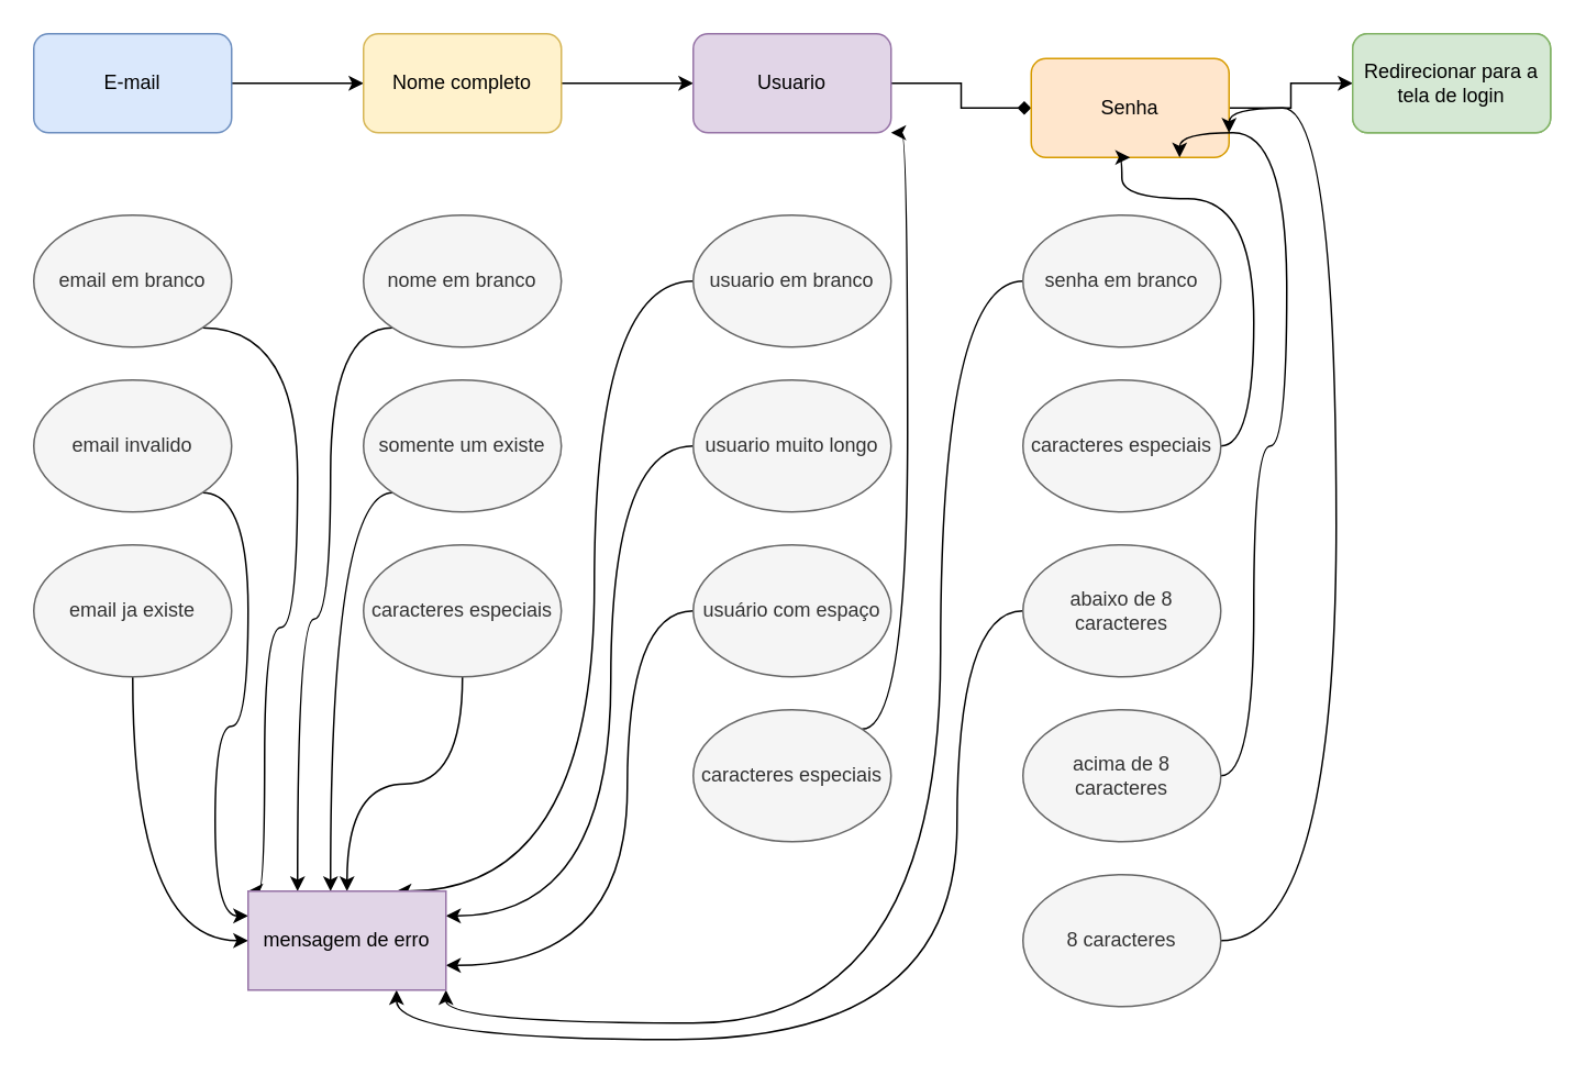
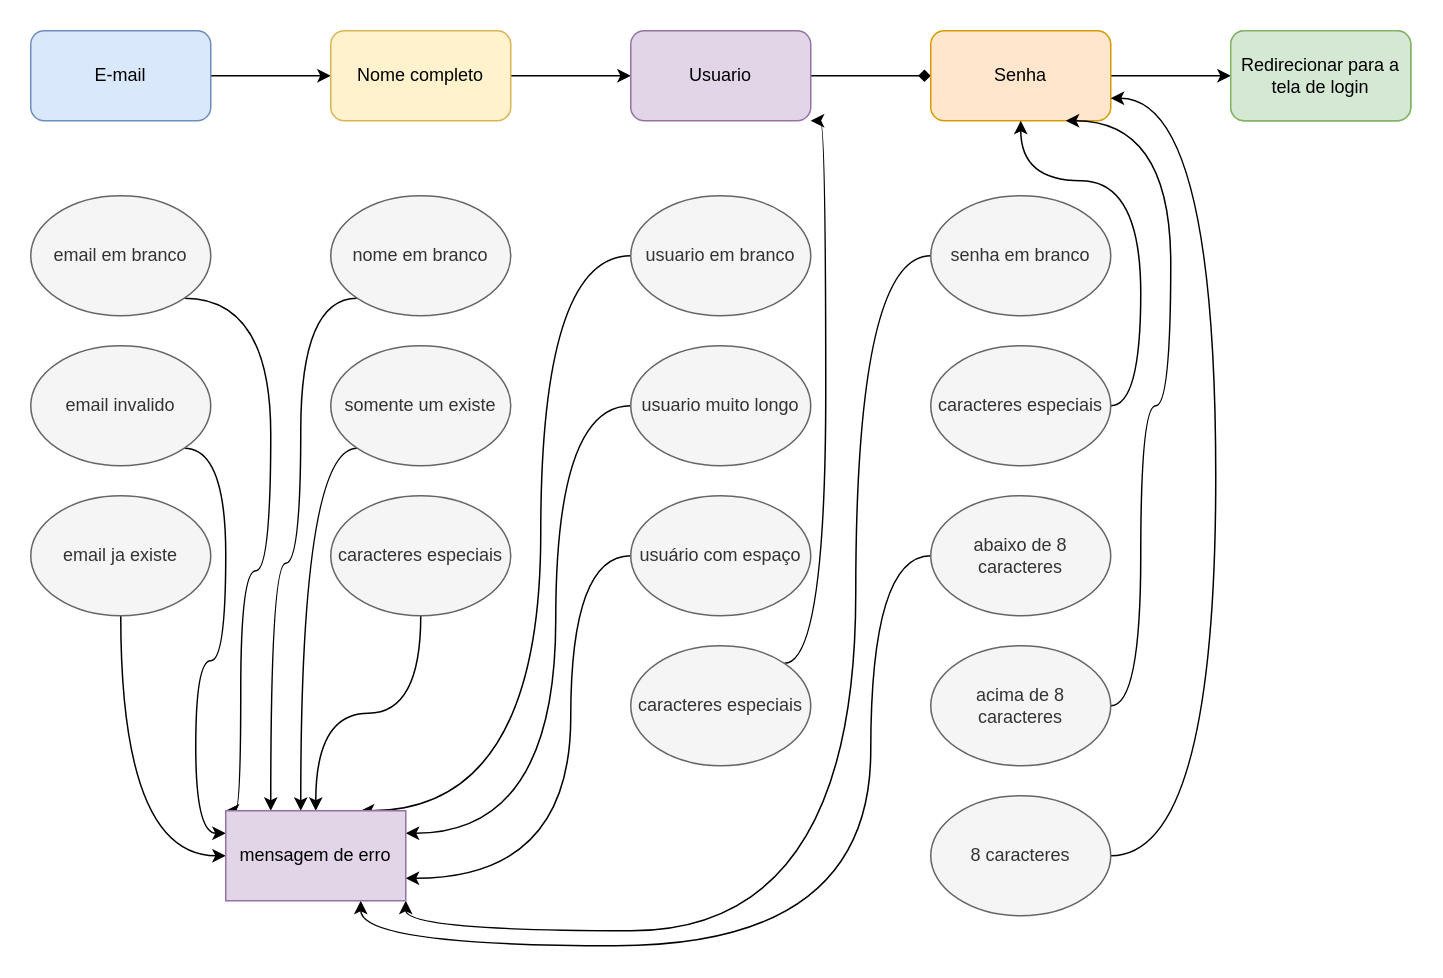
- <mxCell id="9" value="Senha" style="rounded=1;whiteSpace=wrap;html=1;fillColor=#ffe6cc;strokeColor=#d79b00;" vertex="1" parent="1"><mxGeometry x="625" y="35" width="120" height="60" as="geometry" /></mxCell>
+ <mxCell id="9" value="Senha" style="rounded=1;whiteSpace=wrap;html=1;fillColor=#ffe6cc;strokeColor=#d79b00;" vertex="1" parent="1"><mxGeometry x="620" y="20" width="120" height="60" as="geometry" /></mxCell>
